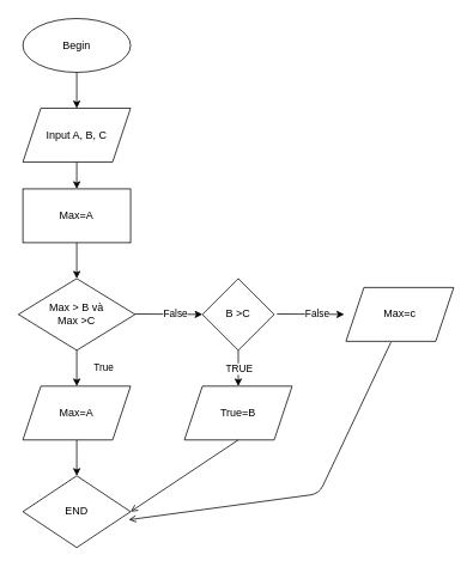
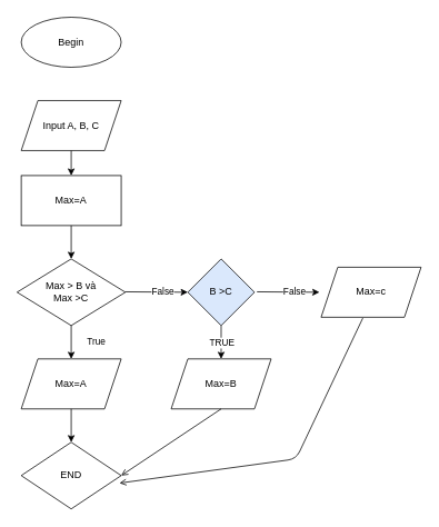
- <mxCell id="4" value="" style="endArrow=classic;html=1;exitX=0.5;exitY=1;exitDx=0;exitDy=0;entryX=0.5;entryY=0;entryDx=0;entryDy=0;" edge="1" parent="1" source="2" target="3"><mxGeometry width="50" height="50" relative="1" as="geometry"><mxPoint x="85" y="220" as="sourcePoint" /><mxPoint x="135" y="170" as="targetPoint" /></mxGeometry></mxCell>
- <mxCell id="10" value="B&amp;nbsp;&amp;gt;C" style="rhombus;whiteSpace=wrap;html=1;" vertex="1" parent="1"><mxGeometry x="225" y="310" width="80" height="80" as="geometry" /></mxCell>
+ <mxCell id="10" value="B&amp;nbsp;&amp;gt;C" style="rhombus;whiteSpace=wrap;html=1;fillColor=#dae8fc;" vertex="1" parent="1"><mxGeometry x="225" y="310" width="80" height="80" as="geometry" /></mxCell>
- <mxCell id="15" value="True=B" style="shape=parallelogram;perimeter=parallelogramPerimeter;whiteSpace=wrap;html=1;fixedSize=1;" vertex="1" parent="1"><mxGeometry x="205" y="430" width="120" height="60" as="geometry" /></mxCell>
+ <mxCell id="15" value="Max=B" style="shape=parallelogram;perimeter=parallelogramPerimeter;whiteSpace=wrap;html=1;fixedSize=1;" vertex="1" parent="1"><mxGeometry x="205" y="430" width="120" height="60" as="geometry" /></mxCell>
